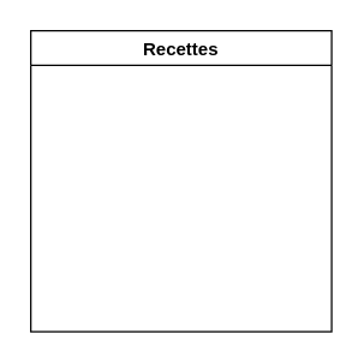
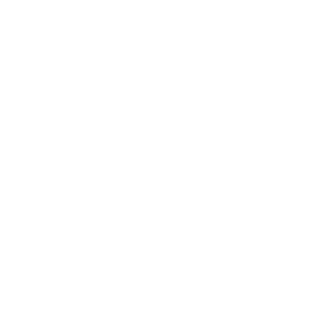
- <mxCell id="2" value="Recettes" style="swimlane;" vertex="1" parent="1"><mxGeometry x="20" y="20" width="200" height="200" as="geometry" /></mxCell>
